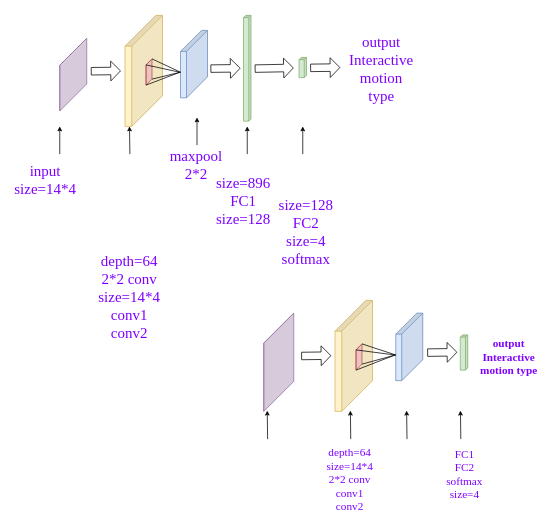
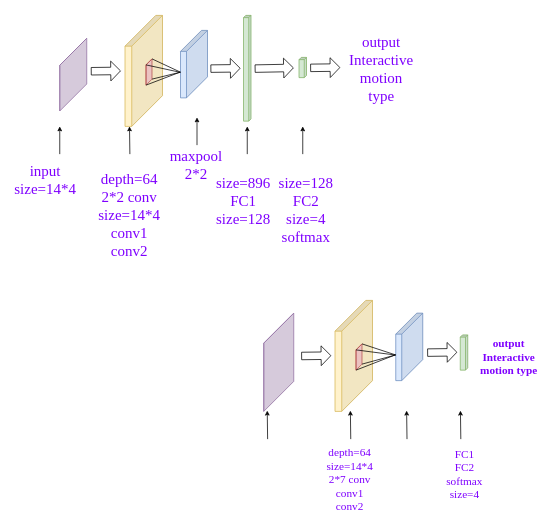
- <mxCell id="39" value="&lt;span style=&quot;font-size: 20px;&quot;&gt;&lt;font color=&quot;#7f00ff&quot; face=&quot;Times New Roman&quot; style=&quot;font-size: 20px;&quot;&gt;size=128&lt;br style=&quot;font-size: 20px;&quot;&gt;FC2&lt;br style=&quot;font-size: 20px;&quot;&gt;size=4&lt;br style=&quot;font-size: 20px;&quot;&gt;softmax&lt;/font&gt;&lt;/span&gt;" style="text;html=1;strokeColor=none;fillColor=none;align=center;verticalAlign=middle;whiteSpace=wrap;rounded=0;fontSize=20;fontStyle=0" parent="1" vertex="1"><mxGeometry x="375" y="260" width="65" height="95.5" as="geometry" /></mxCell>
+ <mxCell id="39" value="&lt;span style=&quot;font-size: 20px;&quot;&gt;&lt;font color=&quot;#7f00ff&quot; face=&quot;Times New Roman&quot; style=&quot;font-size: 20px;&quot;&gt;size=128&lt;br style=&quot;font-size: 20px;&quot;&gt;FC2&lt;br style=&quot;font-size: 20px;&quot;&gt;size=4&lt;br style=&quot;font-size: 20px;&quot;&gt;softmax&lt;/font&gt;&lt;/span&gt;" style="text;html=1;strokeColor=none;fillColor=none;align=center;verticalAlign=middle;whiteSpace=wrap;rounded=0;fontSize=20;fontStyle=0" parent="1" vertex="1"><mxGeometry x="375" y="230" width="65" height="95.5" as="geometry" /></mxCell>
- <mxCell id="27" value="&lt;font color=&quot;#7f00ff&quot; style=&quot;font-size: 20px;&quot;&gt;&lt;span style=&quot;font-size: 20px;&quot;&gt;depth=64&lt;br style=&quot;font-size: 20px;&quot;&gt;2*2 conv&lt;br style=&quot;font-size: 20px;&quot;&gt;size=14*4&lt;br style=&quot;font-size: 20px;&quot;&gt;conv1&lt;br style=&quot;font-size: 20px;&quot;&gt;conv2&lt;/span&gt;&lt;/font&gt;&lt;br style=&quot;font-size: 20px;&quot;&gt;" style="text;html=1;strokeColor=none;fillColor=none;align=center;verticalAlign=middle;whiteSpace=wrap;rounded=0;fontFamily=Times New Roman;fontSize=20;fontStyle=0;fillOpacity=50;opacity=0;glass=0;comic=0;perimeterSpacing=7;spacing=50;" parent="1" vertex="1"><mxGeometry x="137" y="340" width="70" height="110" as="geometry" /></mxCell>
+ <mxCell id="27" value="&lt;font color=&quot;#7f00ff&quot; style=&quot;font-size: 20px;&quot;&gt;&lt;span style=&quot;font-size: 20px;&quot;&gt;depth=64&lt;br style=&quot;font-size: 20px;&quot;&gt;2*2 conv&lt;br style=&quot;font-size: 20px;&quot;&gt;size=14*4&lt;br style=&quot;font-size: 20px;&quot;&gt;conv1&lt;br style=&quot;font-size: 20px;&quot;&gt;conv2&lt;/span&gt;&lt;/font&gt;&lt;br style=&quot;font-size: 20px;&quot;&gt;" style="text;html=1;strokeColor=none;fillColor=none;align=center;verticalAlign=middle;whiteSpace=wrap;rounded=0;fontFamily=Times New Roman;fontSize=20;fontStyle=0;fillOpacity=50;opacity=0;glass=0;comic=0;perimeterSpacing=7;spacing=50;" parent="1" vertex="1"><mxGeometry x="137" y="230" width="70" height="110" as="geometry" /></mxCell>
- <mxCell id="10" value="&lt;font color=&quot;#7f00ff&quot; style=&quot;font-size: 15px&quot;&gt;&lt;span style=&quot;font-size: 15px&quot;&gt;depth=64&lt;br&gt;&lt;/span&gt;&lt;/font&gt;&lt;span style=&quot;color: rgb(127 , 0 , 255)&quot;&gt;size=14*4&lt;/span&gt;&lt;font color=&quot;#7f00ff&quot; style=&quot;font-size: 15px&quot;&gt;&lt;span style=&quot;font-size: 15px&quot;&gt;&lt;br style=&quot;font-size: 15px&quot;&gt;2*2 conv&lt;br style=&quot;font-size: 15px&quot;&gt;conv1&lt;br style=&quot;font-size: 15px&quot;&gt;conv2&lt;/span&gt;&lt;/font&gt;" style="text;html=1;strokeColor=none;fillColor=none;align=center;verticalAlign=middle;whiteSpace=wrap;rounded=0;fontFamily=Times New Roman;fontSize=15;fontStyle=0" parent="1" vertex="1"><mxGeometry x="431" y="594" width="70" height="88" as="geometry" /></mxCell>
+ <mxCell id="10" value="&lt;font color=&quot;#7f00ff&quot; style=&quot;font-size: 15px&quot;&gt;&lt;span style=&quot;font-size: 15px&quot;&gt;depth=64&lt;br&gt;&lt;/span&gt;&lt;/font&gt;&lt;span style=&quot;color: rgb(127 , 0 , 255)&quot;&gt;size=14*4&lt;/span&gt;&lt;font color=&quot;#7f00ff&quot; style=&quot;font-size: 15px&quot;&gt;&lt;span style=&quot;font-size: 15px&quot;&gt;&lt;br style=&quot;font-size: 15px&quot;&gt;2*7 conv&lt;br style=&quot;font-size: 15px&quot;&gt;conv1&lt;br style=&quot;font-size: 15px&quot;&gt;conv2&lt;/span&gt;&lt;/font&gt;" style="text;html=1;strokeColor=none;fillColor=none;align=center;verticalAlign=middle;whiteSpace=wrap;rounded=0;fontFamily=Times New Roman;fontSize=15;fontStyle=0" parent="1" vertex="1"><mxGeometry x="431" y="594" width="70" height="88" as="geometry" /></mxCell>
